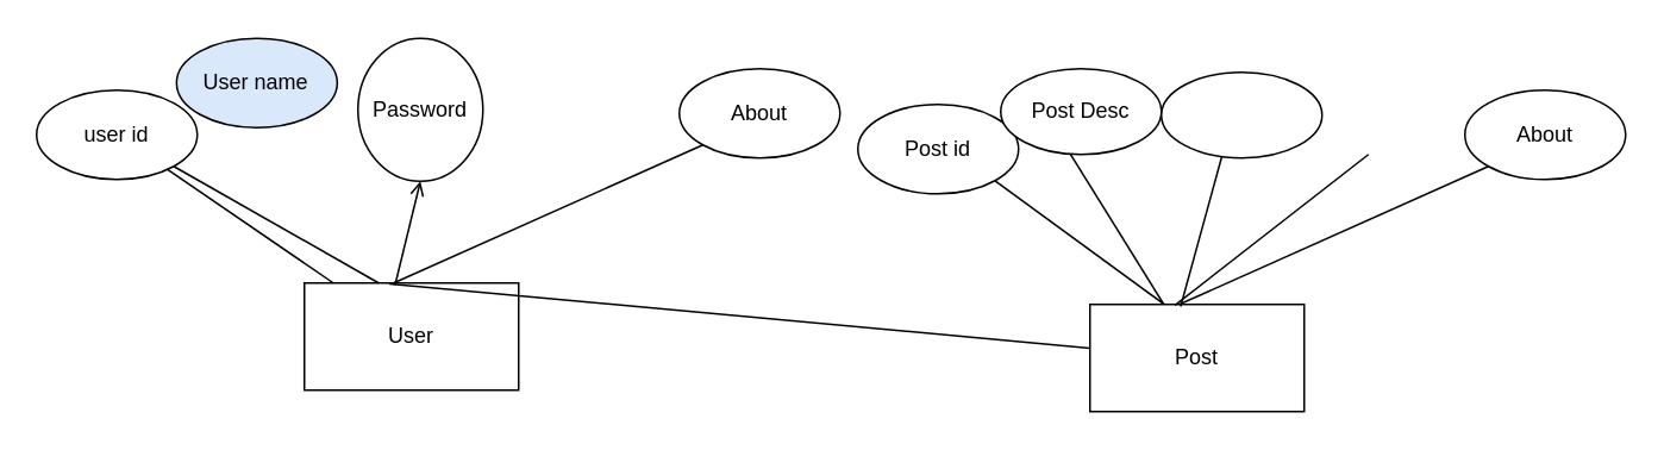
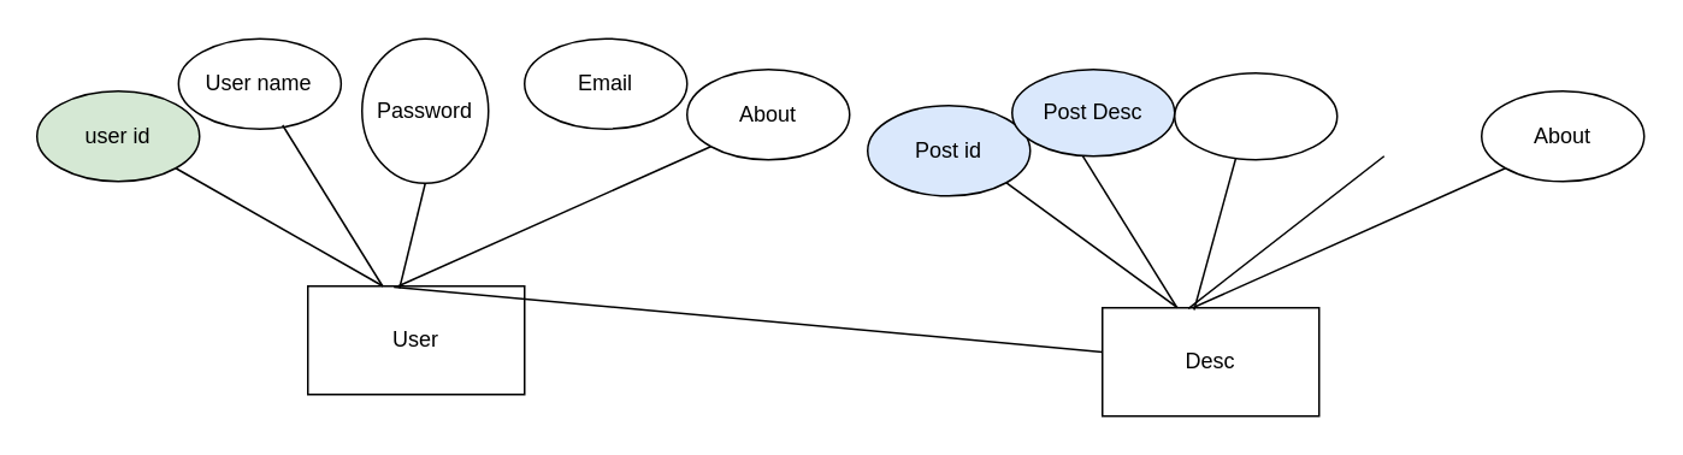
- <mxCell id="5" value="User name" style="ellipse;whiteSpace=wrap;html=1;fillColor=#dae8fc;" vertex="1" parent="1"><mxGeometry x="98.4" y="20.97" width="90" height="50" as="geometry" /></mxCell>
+ <mxCell id="5" value="User name" style="ellipse;whiteSpace=wrap;html=1;" vertex="1" parent="1"><mxGeometry x="98.4" y="20.97" width="90" height="50" as="geometry" /></mxCell>
+ <mxCell id="9" value="Email" style="ellipse;whiteSpace=wrap;html=1;" vertex="1" parent="1"><mxGeometry x="290" y="20.97" width="90" height="50" as="geometry" /></mxCell>
- <mxCell id="21" value="Post Desc" style="ellipse;whiteSpace=wrap;html=1;" vertex="1" parent="1"><mxGeometry x="560" y="38" width="90" height="48.02" as="geometry" /></mxCell>
+ <mxCell id="21" value="Post Desc" style="ellipse;whiteSpace=wrap;html=1;fillColor=#dae8fc;" vertex="1" parent="1"><mxGeometry x="560" y="38" width="90" height="48.02" as="geometry" /></mxCell>
- <mxCell id="3" value="user id" style="ellipse;whiteSpace=wrap;html=1;" vertex="1" parent="1"><mxGeometry x="20" y="49.98" width="90" height="50" as="geometry" /></mxCell>
+ <mxCell id="3" value="user id" style="ellipse;whiteSpace=wrap;html=1;fillColor=#d5e8d4;" vertex="1" parent="1"><mxGeometry x="20" y="49.98" width="90" height="50" as="geometry" /></mxCell>
- <mxCell id="14" value="Post id" style="ellipse;whiteSpace=wrap;html=1;" vertex="1" parent="1"><mxGeometry x="480" y="58" width="90" height="50" as="geometry" /></mxCell>
+ <mxCell id="14" value="Post id" style="ellipse;whiteSpace=wrap;html=1;fillColor=#dae8fc;" vertex="1" parent="1"><mxGeometry x="480" y="58" width="90" height="50" as="geometry" /></mxCell>
- <mxCell id="8" value="" style="endArrow=open;html=1;rounded=0;entryX=0.5;entryY=1;entryDx=0;entryDy=0;exitX=0.423;exitY=0.02;exitDx=0;exitDy=0;exitPerimeter=0;" edge="1" parent="1" target="7" source="2"><mxGeometry width="50" height="50" relative="1" as="geometry"><mxPoint x="391.6" y="128.99" as="sourcePoint" /><mxPoint x="600" y="220.97" as="targetPoint" /></mxGeometry></mxCell>
+ <mxCell id="8" value="" style="endArrow=none;html=1;rounded=0;entryX=0.5;entryY=1;entryDx=0;entryDy=0;exitX=0.423;exitY=0.02;exitDx=0;exitDy=0;exitPerimeter=0;" edge="1" parent="1" target="7" source="2"><mxGeometry width="50" height="50" relative="1" as="geometry"><mxPoint x="391.6" y="128.99" as="sourcePoint" /><mxPoint x="600" y="220.97" as="targetPoint" /></mxGeometry></mxCell>
- <mxCell id="6" value="" style="endArrow=none;html=1;rounded=0;" edge="1" parent="1" target="3" source="2"><mxGeometry width="50" height="50" relative="1" as="geometry"><mxPoint x="290" y="128.99" as="sourcePoint" /><mxPoint x="498.4" y="220.97" as="targetPoint" /></mxGeometry></mxCell>
+ <mxCell id="6" value="" style="endArrow=none;html=1;rounded=0;entryX=0.64;entryY=0.957;entryDx=0;entryDy=0;entryPerimeter=0;" edge="1" parent="1" target="5" source="2"><mxGeometry width="50" height="50" relative="1" as="geometry"><mxPoint x="290" y="128.99" as="sourcePoint" /><mxPoint x="498.4" y="220.97" as="targetPoint" /></mxGeometry></mxCell>
- <mxCell id="13" value="Post" style="rounded=0;whiteSpace=wrap;html=1;" vertex="1" parent="1"><mxGeometry x="610" y="169.98" width="120" height="60" as="geometry" /></mxCell>
+ <mxCell id="13" value="Desc" style="rounded=0;whiteSpace=wrap;html=1;" vertex="1" parent="1"><mxGeometry x="610" y="169.98" width="120" height="60" as="geometry" /></mxCell>
